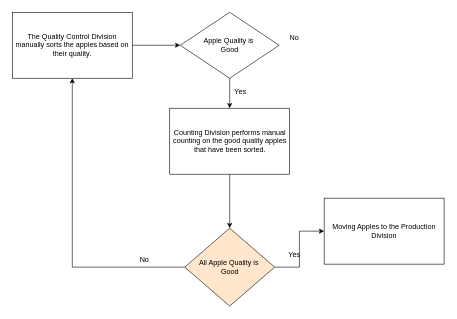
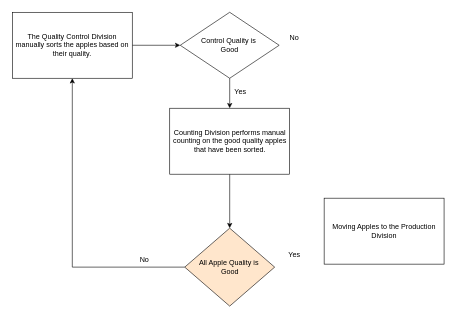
- <mxCell id="5" value="Apple Quality is&amp;nbsp;&lt;div&gt;Good&lt;/div&gt;" style="rhombus;whiteSpace=wrap;html=1;" vertex="1" parent="1"><mxGeometry x="300" y="20" width="165" height="110" as="geometry" /></mxCell>
+ <mxCell id="5" value="Control Quality is&amp;nbsp;&lt;div&gt;Good&lt;/div&gt;" style="rhombus;whiteSpace=wrap;html=1;" vertex="1" parent="1"><mxGeometry x="300" y="20" width="165" height="110" as="geometry" /></mxCell>
- <mxCell id="9" style="edgeStyle=orthogonalEdgeStyle;rounded=0;orthogonalLoop=1;jettySize=auto;html=1;entryX=0;entryY=0.5;entryDx=0;entryDy=0;" edge="1" parent="1" source="10" target="11"><mxGeometry relative="1" as="geometry" /></mxCell>
